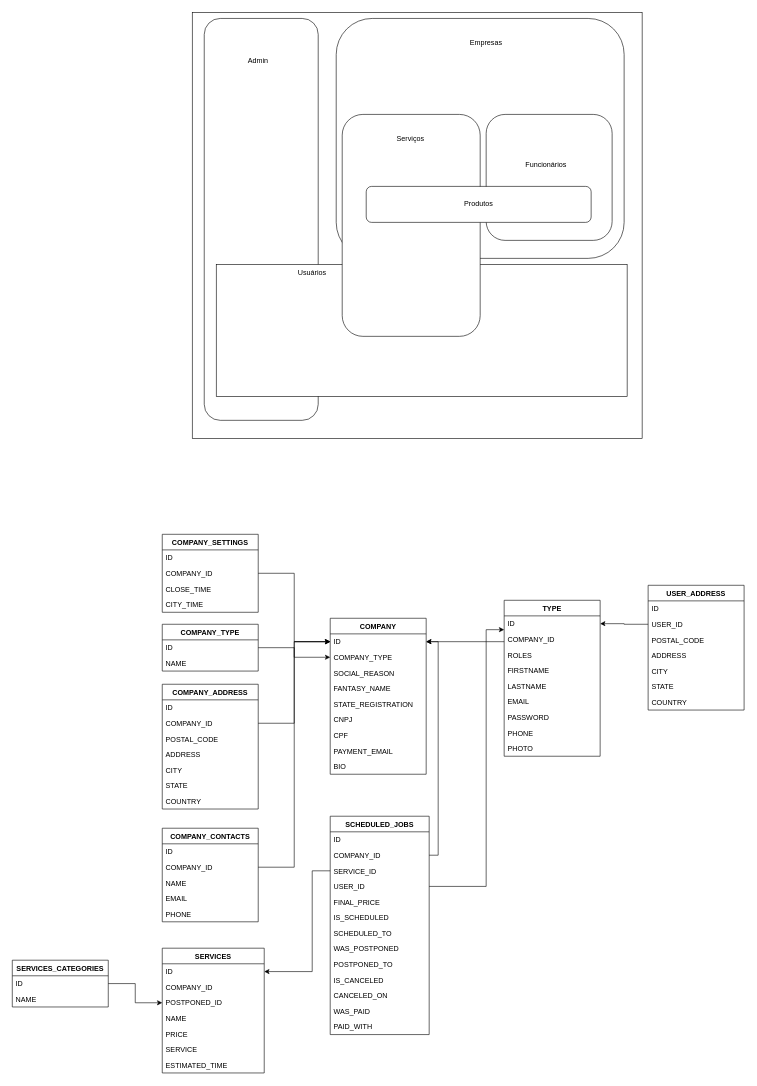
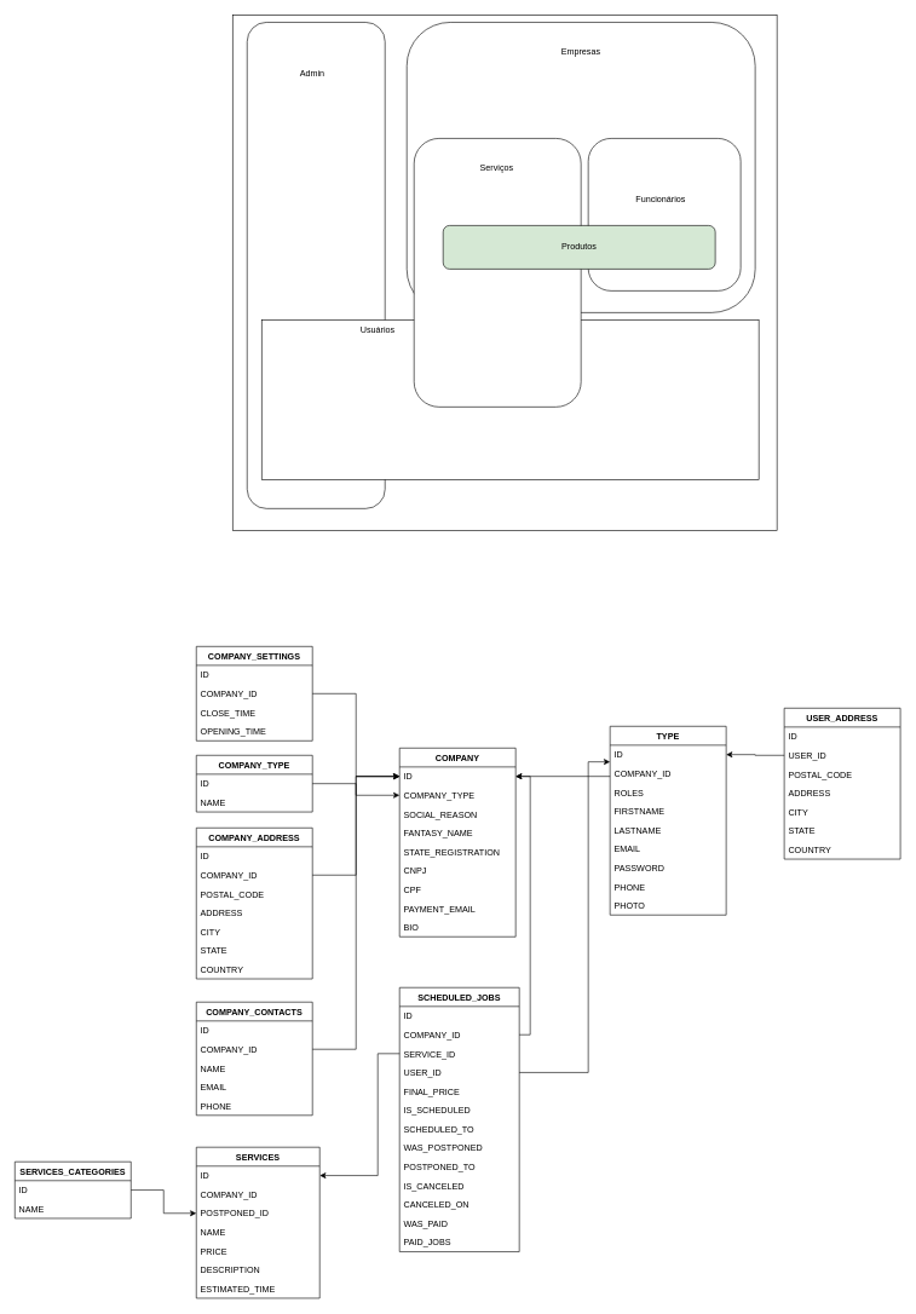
- <mxCell id="8" value="Empresas" style="text;html=1;strokeColor=none;fillColor=none;align=center;verticalAlign=middle;whiteSpace=wrap;rounded=0;" parent="1" vertex="1"><mxGeometry x="790" y="60" width="40" height="20" as="geometry" /></mxCell>
+ <mxCell id="8" value="Empresas" style="text;html=1;strokeColor=none;fillColor=none;align=center;verticalAlign=middle;whiteSpace=wrap;rounded=0;" parent="1" vertex="1"><mxGeometry x="780" y="60" width="40" height="20" as="geometry" /></mxCell>
- <mxCell id="12" value="Produtos" style="rounded=1;whiteSpace=wrap;html=1;" parent="1" vertex="1"><mxGeometry x="610" y="310" width="375" height="60" as="geometry" /></mxCell>
+ <mxCell id="12" value="Produtos" style="rounded=1;whiteSpace=wrap;html=1;fillColor=#d5e8d4;" parent="1" vertex="1"><mxGeometry x="610" y="310" width="375" height="60" as="geometry" /></mxCell>
- <mxCell id="52" value="CITY_TIME" style="text;strokeColor=none;fillColor=none;align=left;verticalAlign=top;spacingLeft=4;spacingRight=4;overflow=hidden;rotatable=0;points=[[0,0.5],[1,0.5]];portConstraint=eastwest;" parent="48" vertex="1"><mxGeometry y="104" width="160" height="26" as="geometry" /></mxCell>
+ <mxCell id="52" value="OPENING_TIME" style="text;strokeColor=none;fillColor=none;align=left;verticalAlign=top;spacingLeft=4;spacingRight=4;overflow=hidden;rotatable=0;points=[[0,0.5],[1,0.5]];portConstraint=eastwest;" parent="48" vertex="1"><mxGeometry y="104" width="160" height="26" as="geometry" /></mxCell>
- <mxCell id="66" value="PAID_WITH" style="text;strokeColor=none;fillColor=none;align=left;verticalAlign=top;spacingLeft=4;spacingRight=4;overflow=hidden;rotatable=0;points=[[0,0.5],[1,0.5]];portConstraint=eastwest;" parent="53" vertex="1"><mxGeometry y="338" width="165" height="26" as="geometry" /></mxCell>
+ <mxCell id="66" value="PAID_JOBS" style="text;strokeColor=none;fillColor=none;align=left;verticalAlign=top;spacingLeft=4;spacingRight=4;overflow=hidden;rotatable=0;points=[[0,0.5],[1,0.5]];portConstraint=eastwest;" parent="53" vertex="1"><mxGeometry y="338" width="165" height="26" as="geometry" /></mxCell>
- <mxCell id="46" value="SERVICE" style="text;strokeColor=none;fillColor=none;align=left;verticalAlign=top;spacingLeft=4;spacingRight=4;overflow=hidden;rotatable=0;points=[[0,0.5],[1,0.5]];portConstraint=eastwest;" parent="40" vertex="1"><mxGeometry y="156" width="170" height="26" as="geometry" /></mxCell>
+ <mxCell id="46" value="DESCRIPTION" style="text;strokeColor=none;fillColor=none;align=left;verticalAlign=top;spacingLeft=4;spacingRight=4;overflow=hidden;rotatable=0;points=[[0,0.5],[1,0.5]];portConstraint=eastwest;" parent="40" vertex="1"><mxGeometry y="156" width="170" height="26" as="geometry" /></mxCell>
